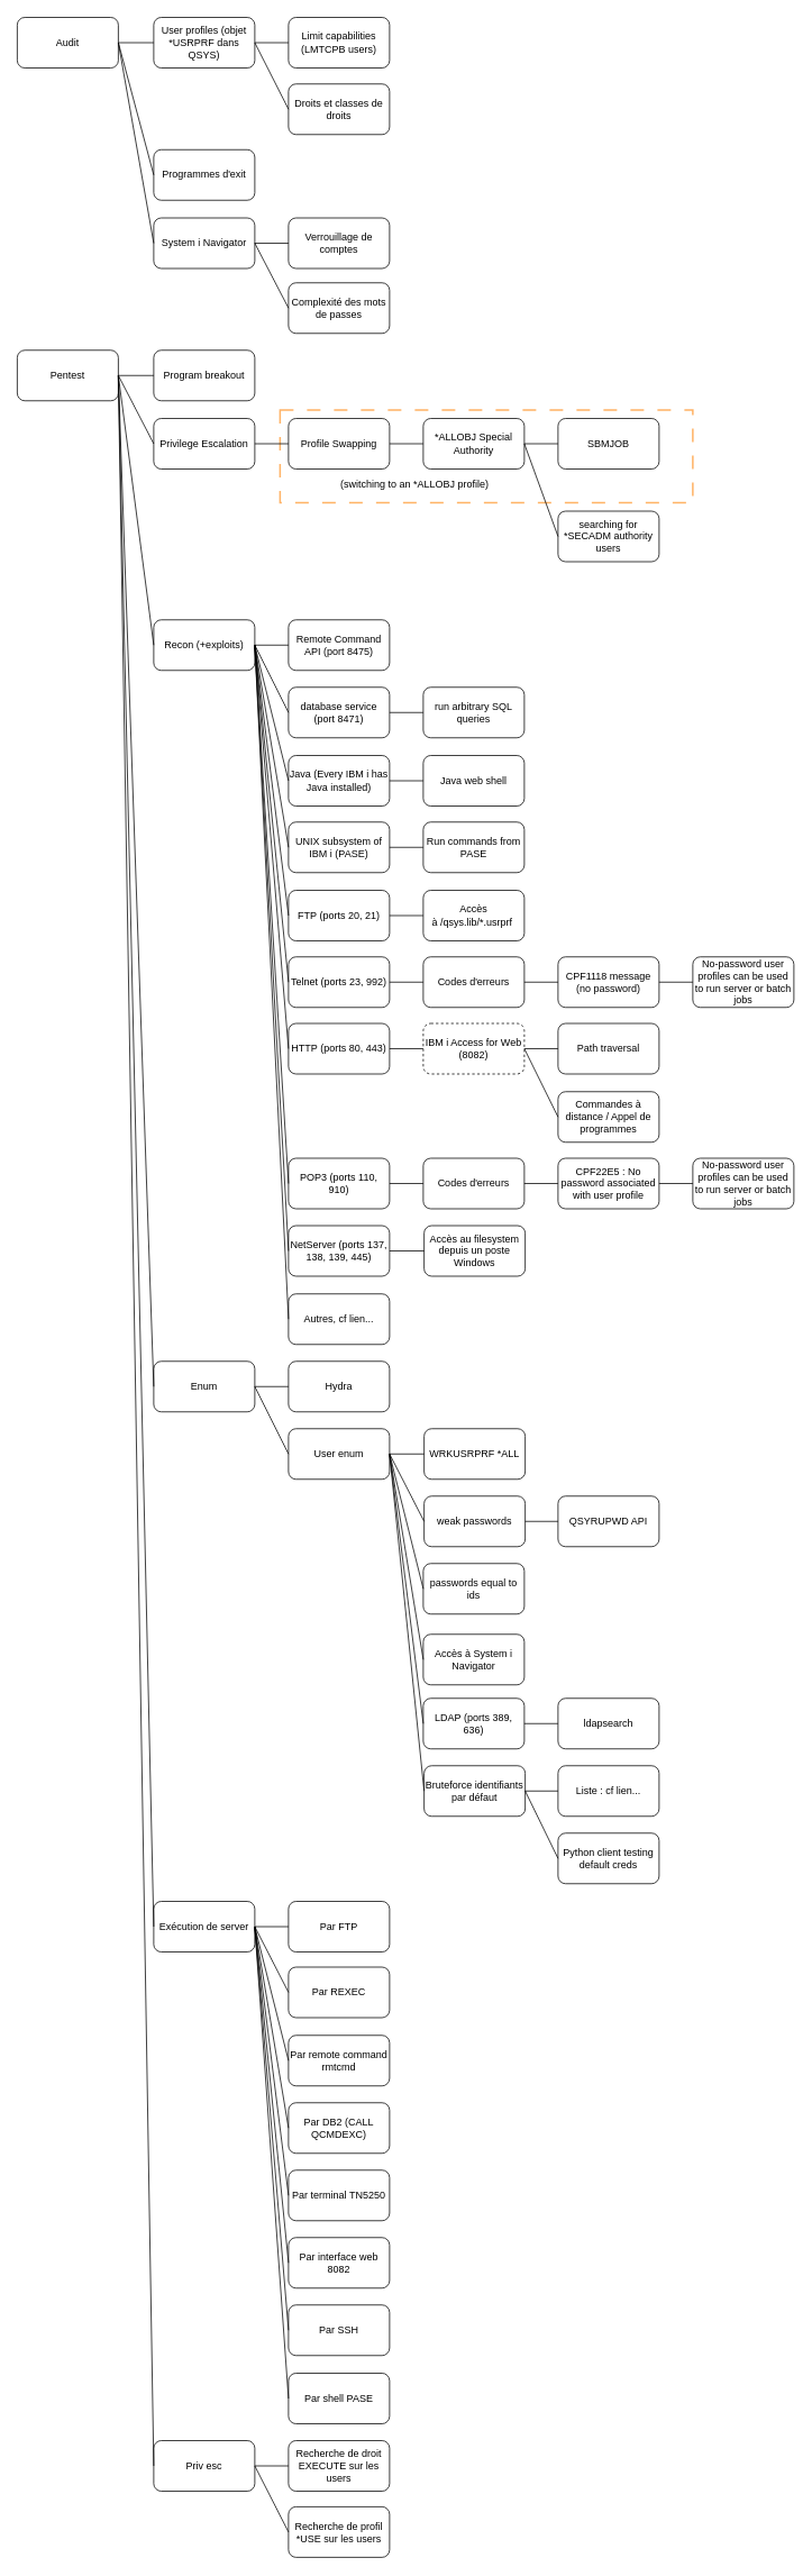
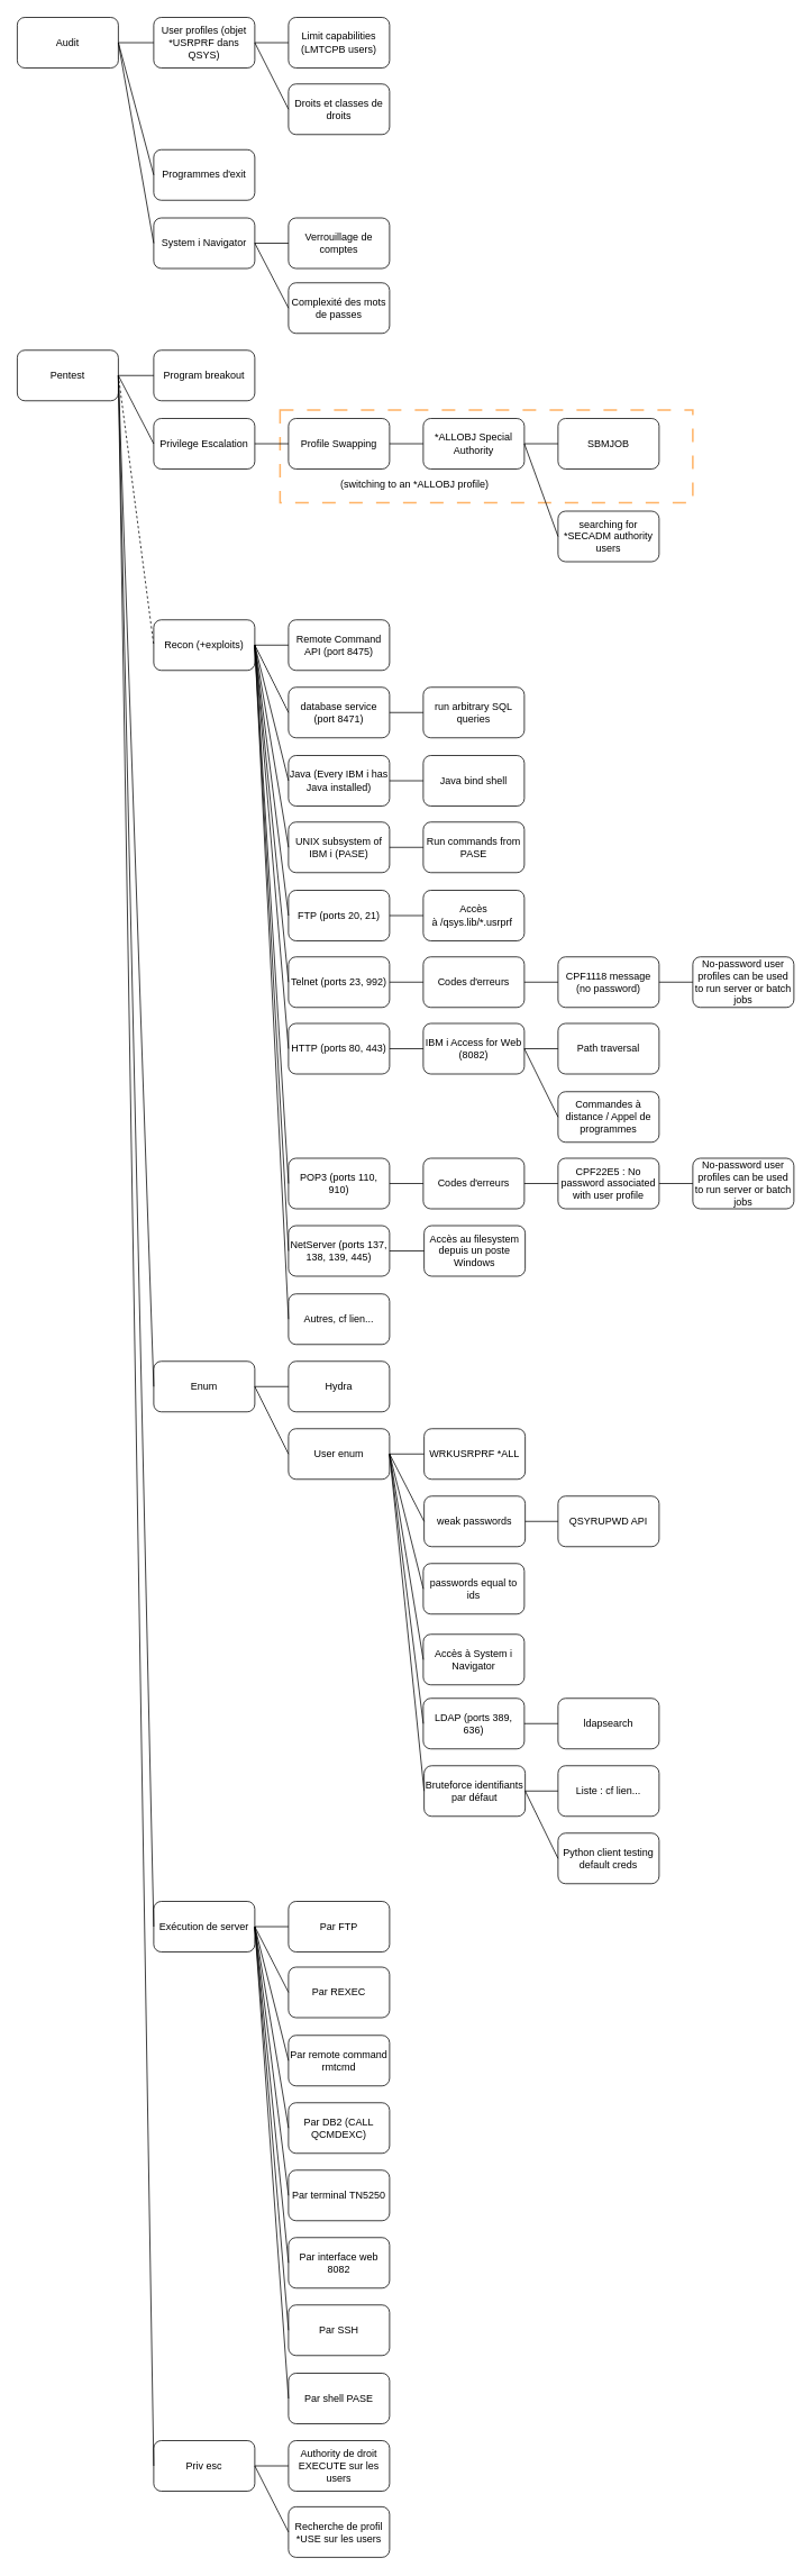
- <mxCell id="79" value="" style="endArrow=none;html=1;rounded=0;exitX=1;exitY=0.5;exitDx=0;exitDy=0;entryX=0;entryY=0.5;entryDx=0;entryDy=0;" parent="1" source="4" target="14" edge="1"><mxGeometry width="50" height="50" relative="1" as="geometry"><mxPoint x="262" y="645" as="sourcePoint" /><mxPoint x="312" y="595" as="targetPoint" /></mxGeometry></mxCell>
+ <mxCell id="79" value="" style="endArrow=none;html=1;rounded=0;exitX=1;exitY=0.5;exitDx=0;exitDy=0;entryX=0;entryY=0.5;entryDx=0;entryDy=0;dashed=1;" parent="1" source="4" target="14" edge="1"><mxGeometry width="50" height="50" relative="1" as="geometry"><mxPoint x="262" y="645" as="sourcePoint" /><mxPoint x="312" y="595" as="targetPoint" /></mxGeometry></mxCell>
- <mxCell id="21" value="Java web shell" style="rounded=1;whiteSpace=wrap;html=1;" parent="1" vertex="1"><mxGeometry x="502" y="896" width="120" height="60" as="geometry" /></mxCell>
+ <mxCell id="21" value="Java bind shell" style="rounded=1;whiteSpace=wrap;html=1;" parent="1" vertex="1"><mxGeometry x="502" y="896" width="120" height="60" as="geometry" /></mxCell>
- <mxCell id="36" value="IBM i Access for Web&lt;div&gt;(8082)&lt;/div&gt;" style="rounded=1;whiteSpace=wrap;html=1;dashed=1;" parent="1" vertex="1"><mxGeometry x="502" y="1214" width="120" height="60" as="geometry" /></mxCell>
+ <mxCell id="36" value="IBM i Access for Web&lt;div&gt;(8082)&lt;/div&gt;" style="rounded=1;whiteSpace=wrap;html=1;" parent="1" vertex="1"><mxGeometry x="502" y="1214" width="120" height="60" as="geometry" /></mxCell>
- <mxCell id="66" value="Recherche de droit EXECUTE sur les users" style="rounded=1;whiteSpace=wrap;html=1;" parent="1" vertex="1"><mxGeometry x="342" y="2896" width="120" height="60" as="geometry" /></mxCell>
+ <mxCell id="66" value="Authority de droit EXECUTE sur les users" style="rounded=1;whiteSpace=wrap;html=1;" parent="1" vertex="1"><mxGeometry x="342" y="2896" width="120" height="60" as="geometry" /></mxCell>
